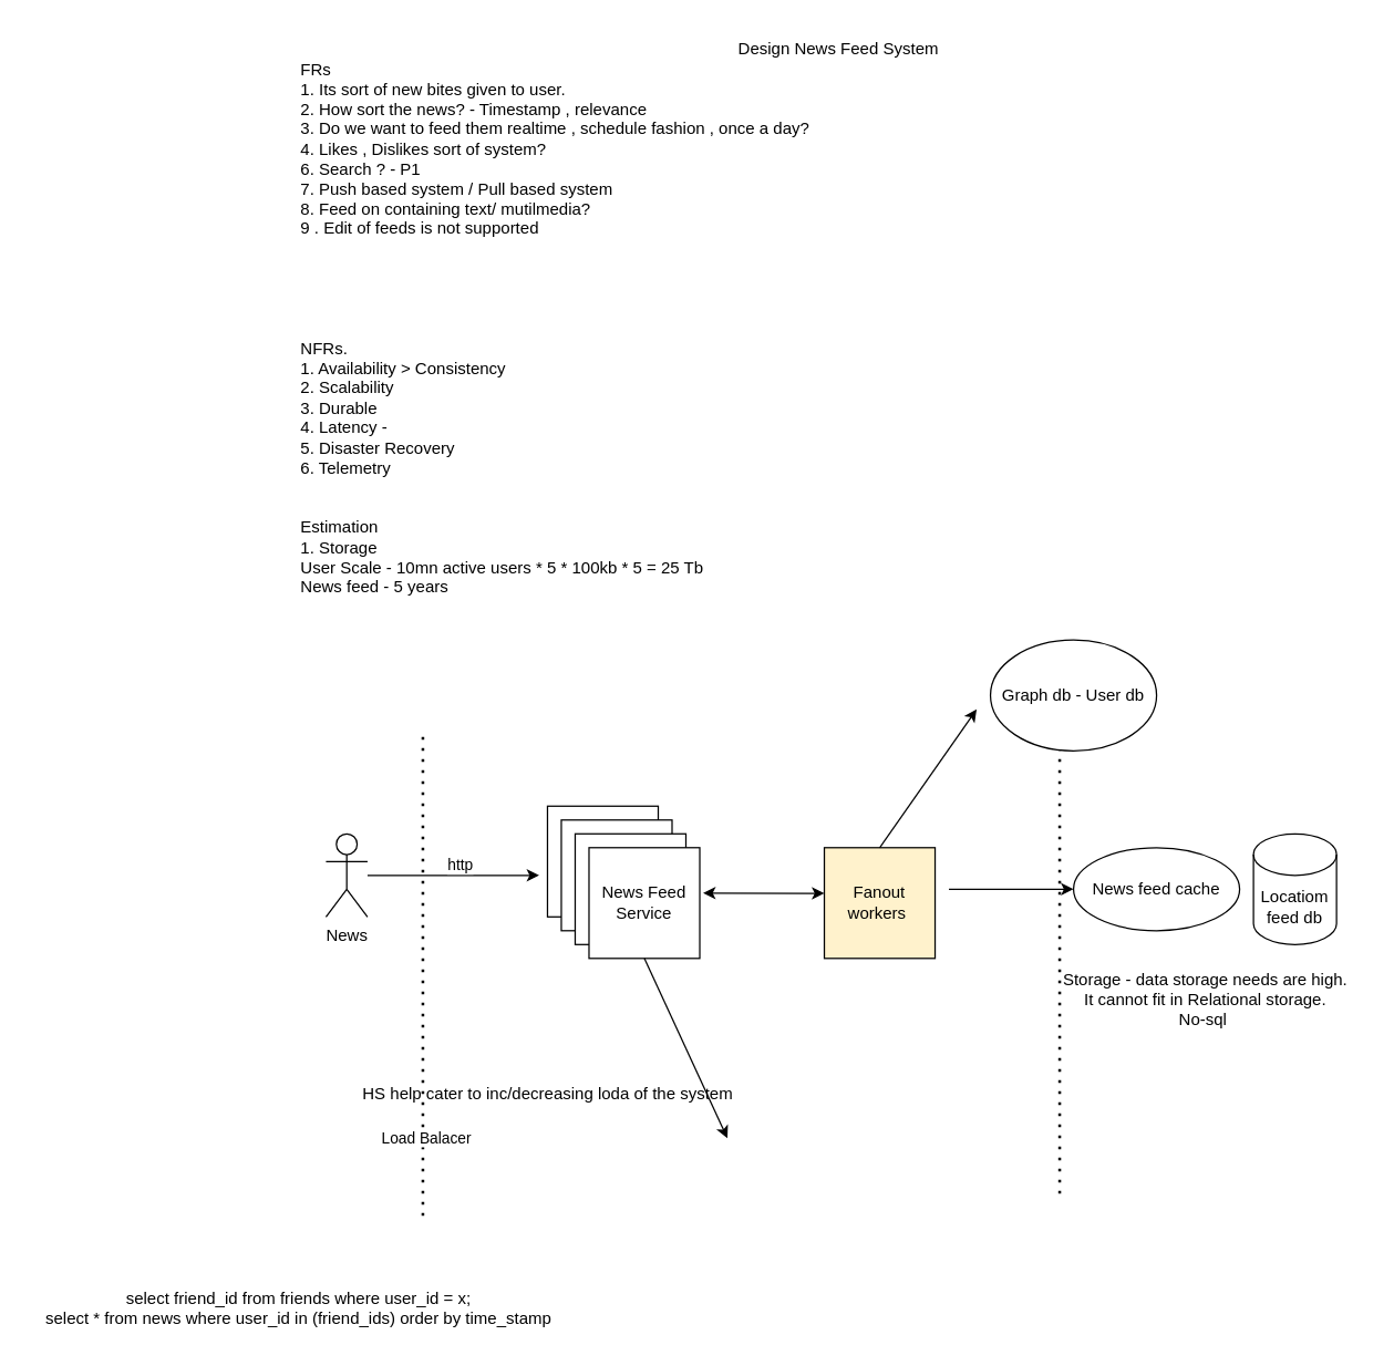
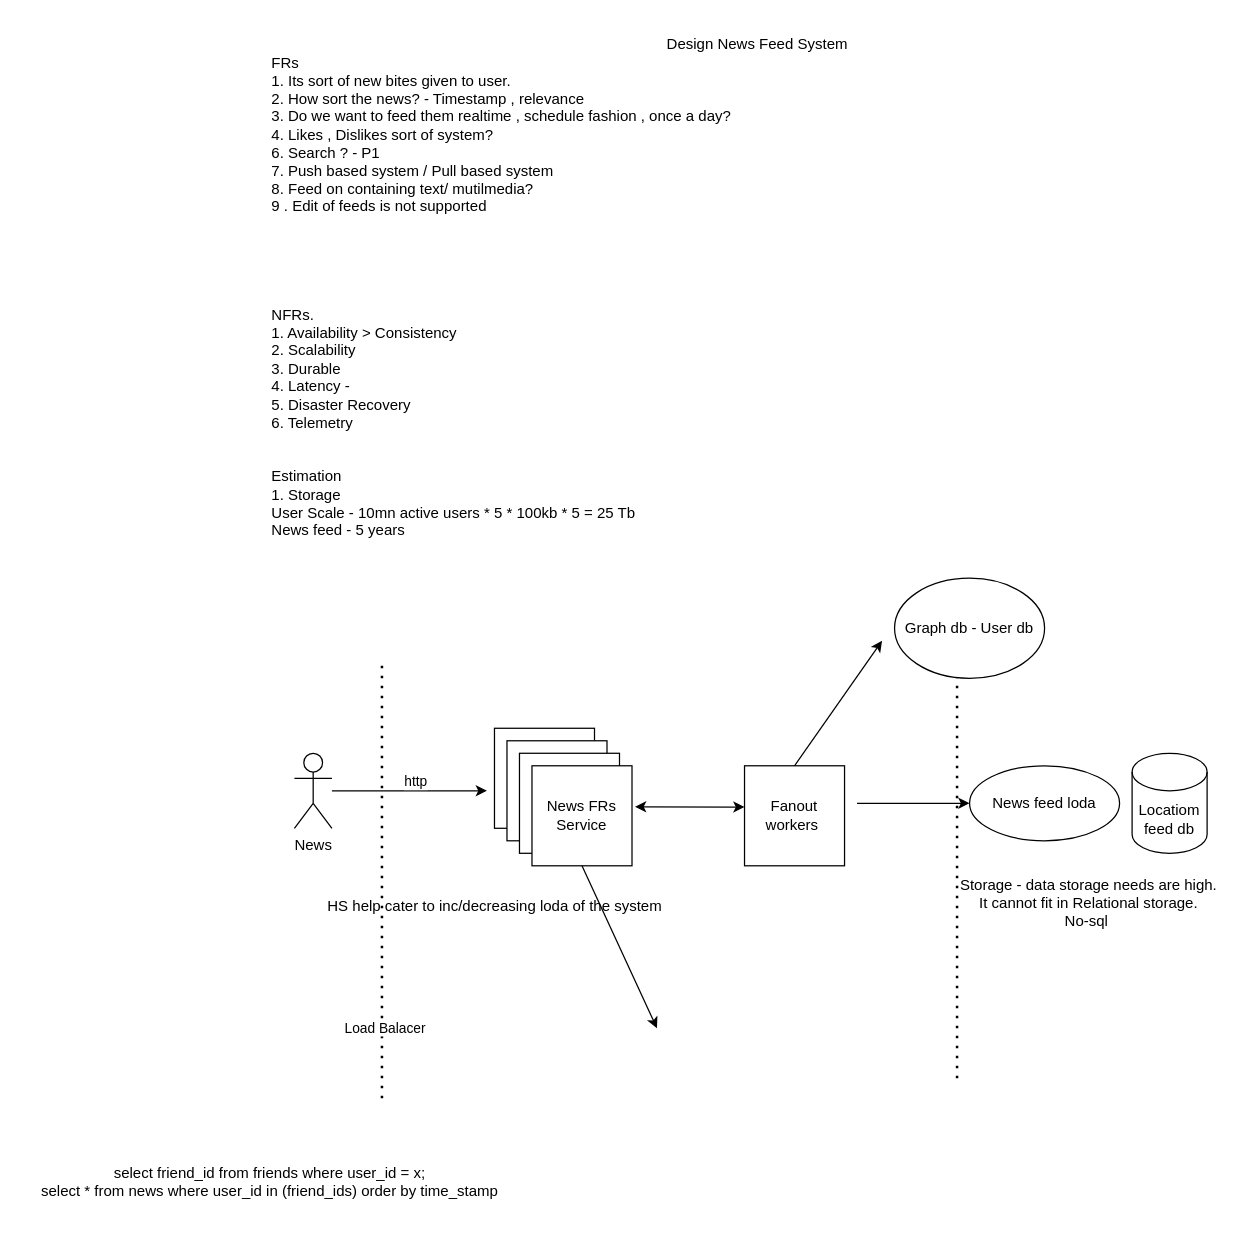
- <mxCell id="15" value="News feed cache" style="ellipse;whiteSpace=wrap;html=1;" vertex="1" parent="1"><mxGeometry x="775" y="612" width="120" height="60" as="geometry" /></mxCell>
+ <mxCell id="15" value="News feed loda" style="ellipse;whiteSpace=wrap;html=1;" vertex="1" parent="1"><mxGeometry x="775" y="612" width="120" height="60" as="geometry" /></mxCell>
- <mxCell id="10" value="News Feed Service" style="whiteSpace=wrap;html=1;aspect=fixed;" vertex="1" parent="1"><mxGeometry x="425" y="612" width="80" height="80" as="geometry" /></mxCell>
+ <mxCell id="10" value="News FRs Service" style="whiteSpace=wrap;html=1;aspect=fixed;" vertex="1" parent="1"><mxGeometry x="425" y="612" width="80" height="80" as="geometry" /></mxCell>
- <mxCell id="20" value="Fanout workers&amp;nbsp;" style="whiteSpace=wrap;html=1;aspect=fixed;fillColor=#fff2cc;" vertex="1" parent="1"><mxGeometry x="595" y="612" width="80" height="80" as="geometry" /></mxCell>
+ <mxCell id="20" value="Fanout workers&amp;nbsp;" style="whiteSpace=wrap;html=1;aspect=fixed;" vertex="1" parent="1"><mxGeometry x="595" y="612" width="80" height="80" as="geometry" /></mxCell>
- <mxCell id="11" value="HS help cater to inc/decreasing loda of the system" style="text;html=1;align=center;verticalAlign=middle;resizable=0;points=[];autosize=1;strokeColor=none;fillColor=none;" vertex="1" parent="1"><mxGeometry x="250" y="775" width="290" height="30" as="geometry" /></mxCell>
+ <mxCell id="11" value="HS help cater to inc/decreasing loda of the system" style="text;html=1;align=center;verticalAlign=middle;resizable=0;points=[];autosize=1;strokeColor=none;fillColor=none;" vertex="1" parent="1"><mxGeometry x="250" y="710" width="290" height="30" as="geometry" /></mxCell>
